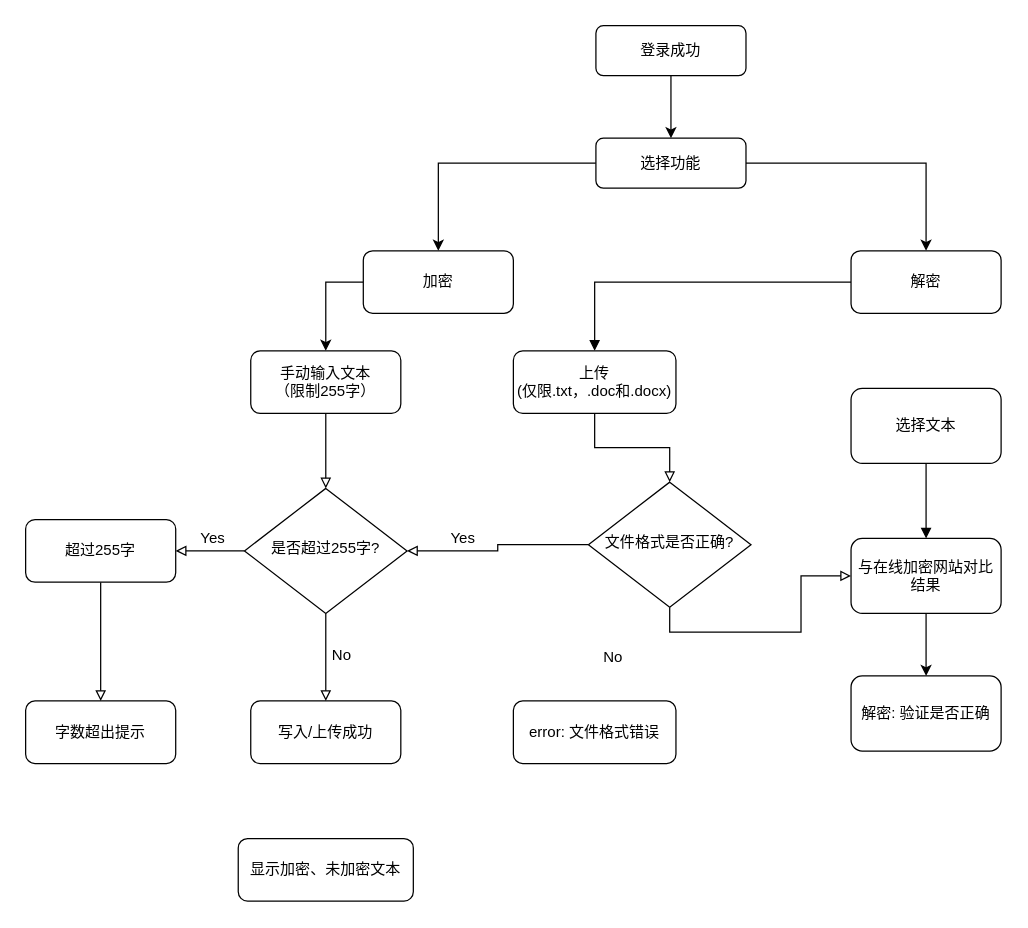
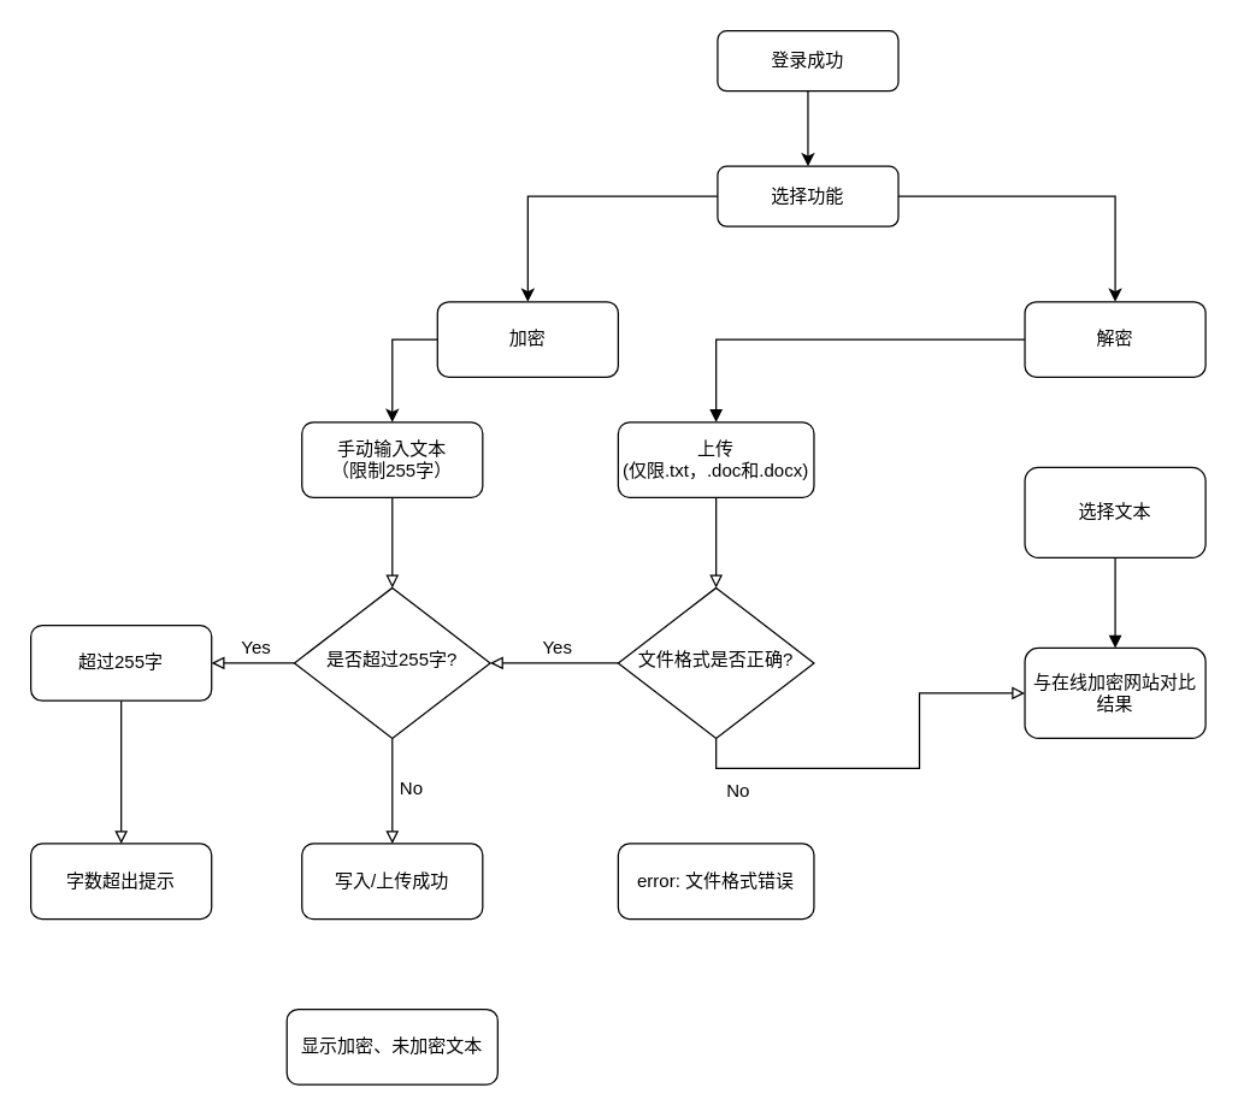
- <mxCell id="26" value="文件格式是否正确?" style="rhombus;whiteSpace=wrap;html=1;shadow=0;fontFamily=Helvetica;fontSize=12;align=center;strokeWidth=1;spacing=6;spacingTop=-4;" parent="1" vertex="1"><mxGeometry x="470" y="385" width="130" height="100" as="geometry" /></mxCell>
+ <mxCell id="26" value="文件格式是否正确?" style="rhombus;whiteSpace=wrap;html=1;shadow=0;fontFamily=Helvetica;fontSize=12;align=center;strokeWidth=1;spacing=6;spacingTop=-4;" parent="1" vertex="1"><mxGeometry x="410" y="390" width="130" height="100" as="geometry" /></mxCell>
- <mxCell id="35" value="" style="edgeStyle=orthogonalEdgeStyle;rounded=0;orthogonalLoop=1;jettySize=auto;html=1;" edge="1" parent="1" source="36" target="33"><mxGeometry relative="1" as="geometry" /></mxCell>
- <mxCell id="33" value="解密: 验证是否正确" style="rounded=1;whiteSpace=wrap;html=1;" parent="1" vertex="1"><mxGeometry x="680" y="540" width="120" height="60" as="geometry" /></mxCell>
